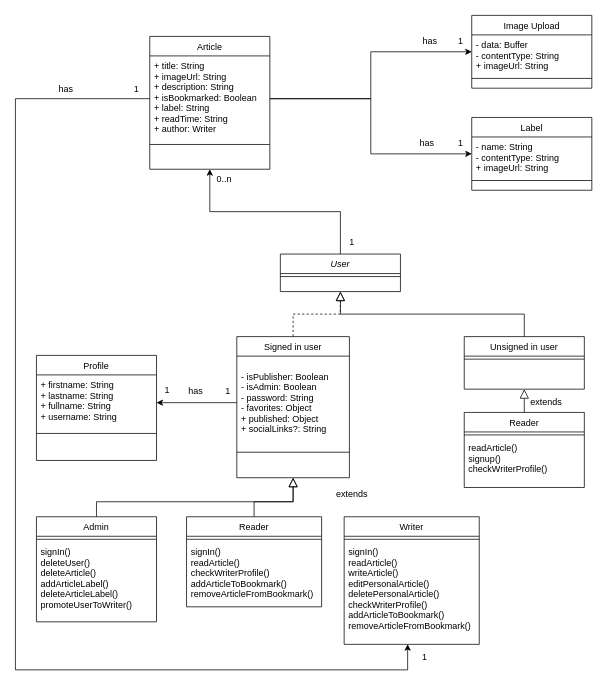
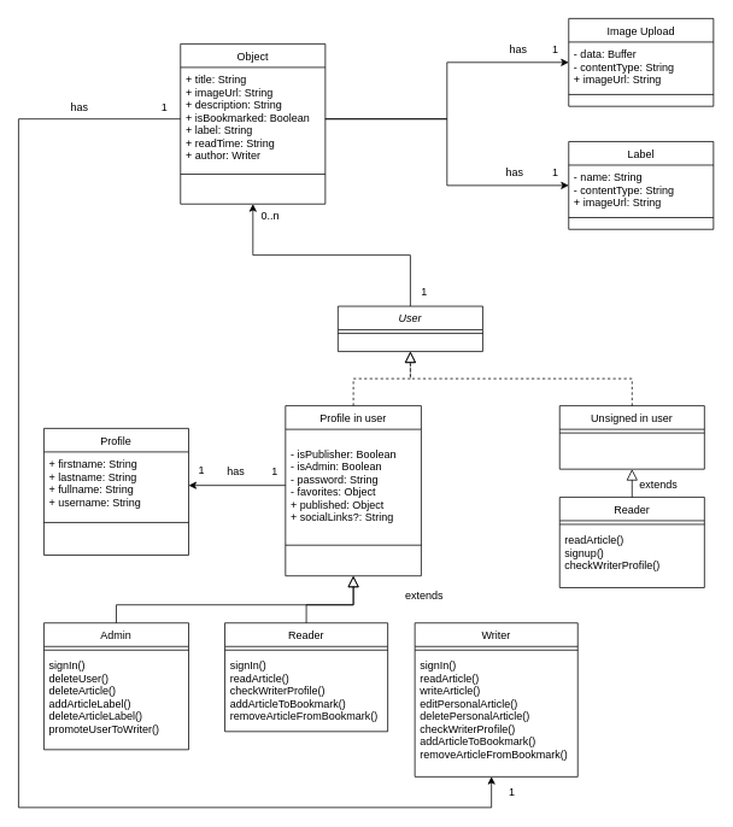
- <mxCell id="11" value="Article" style="swimlane;fontStyle=0;align=center;verticalAlign=top;childLayout=stackLayout;horizontal=1;startSize=26;horizontalStack=0;resizeParent=1;resizeLast=0;collapsible=1;marginBottom=0;rounded=0;shadow=0;strokeWidth=1;" parent="1" vertex="1"><mxGeometry x="199" y="48" width="160" height="177" as="geometry"><mxRectangle x="550" y="140" width="160" height="26" as="alternateBounds" /></mxGeometry></mxCell>
+ <mxCell id="11" value="Object" style="swimlane;fontStyle=0;align=center;verticalAlign=top;childLayout=stackLayout;horizontal=1;startSize=26;horizontalStack=0;resizeParent=1;resizeLast=0;collapsible=1;marginBottom=0;rounded=0;shadow=0;strokeWidth=1;" parent="1" vertex="1"><mxGeometry x="199" y="48" width="160" height="177" as="geometry"><mxRectangle x="550" y="140" width="160" height="26" as="alternateBounds" /></mxGeometry></mxCell>
- <mxCell id="10" value="" style="endArrow=block;endSize=10;endFill=0;shadow=0;strokeWidth=1;rounded=0;edgeStyle=elbowEdgeStyle;elbow=vertical;dashed=0;" parent="1" source="8" target="3" edge="1"><mxGeometry width="160" relative="1" as="geometry"><mxPoint x="358" y="611" as="sourcePoint" /><mxPoint x="458" y="509" as="targetPoint" /></mxGeometry></mxCell>
+ <mxCell id="10" value="" style="endArrow=block;endSize=10;endFill=0;shadow=0;strokeWidth=1;rounded=0;edgeStyle=elbowEdgeStyle;elbow=vertical;dashed=1;" parent="1" source="8" target="3" edge="1"><mxGeometry width="160" relative="1" as="geometry"><mxPoint x="358" y="611" as="sourcePoint" /><mxPoint x="458" y="509" as="targetPoint" /></mxGeometry></mxCell>
- <mxCell id="14" value="Signed in user" style="swimlane;fontStyle=0;align=center;verticalAlign=top;childLayout=stackLayout;horizontal=1;startSize=26;horizontalStack=0;resizeParent=1;resizeLast=0;collapsible=1;marginBottom=0;rounded=0;shadow=0;strokeWidth=1;" vertex="1" parent="1"><mxGeometry x="315" y="448" width="150" height="188" as="geometry"><mxRectangle x="340" y="380" width="170" height="26" as="alternateBounds" /></mxGeometry></mxCell>
+ <mxCell id="14" value="Profile in user" style="swimlane;fontStyle=0;align=center;verticalAlign=top;childLayout=stackLayout;horizontal=1;startSize=26;horizontalStack=0;resizeParent=1;resizeLast=0;collapsible=1;marginBottom=0;rounded=0;shadow=0;strokeWidth=1;" vertex="1" parent="1"><mxGeometry x="315" y="448" width="150" height="188" as="geometry"><mxRectangle x="340" y="380" width="170" height="26" as="alternateBounds" /></mxGeometry></mxCell>
